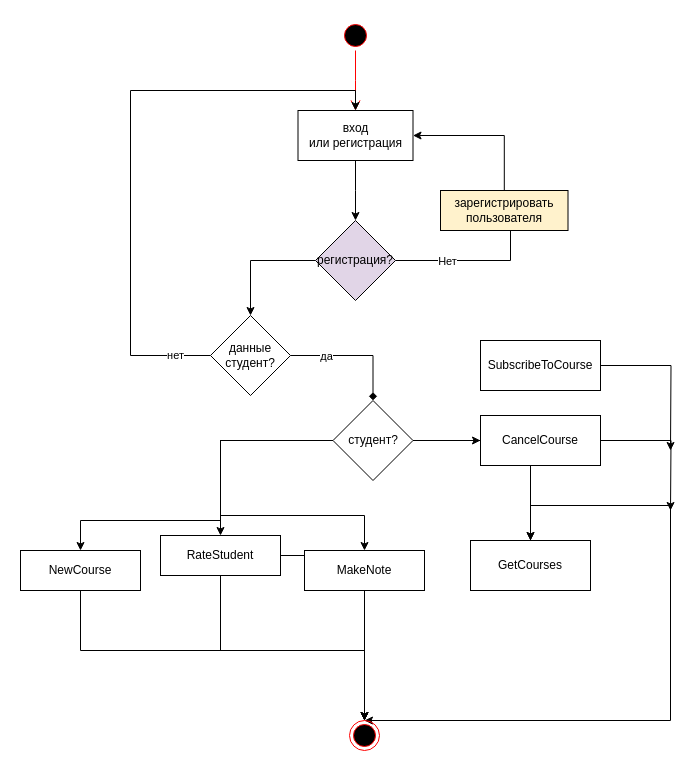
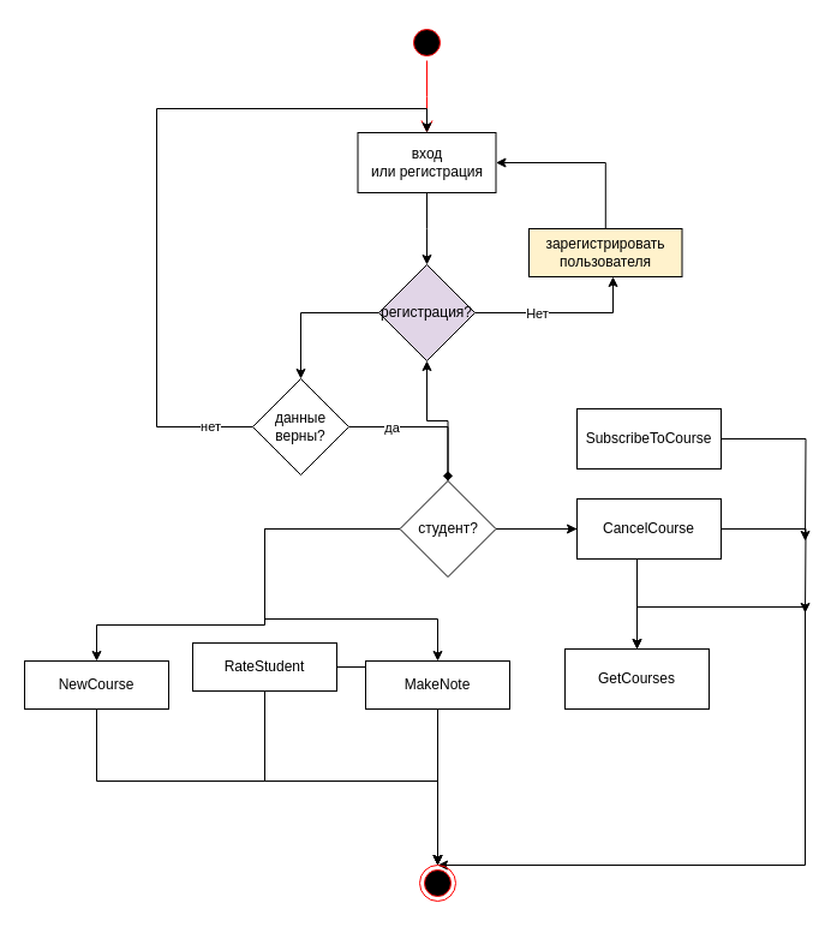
- <mxCell id="6" value="" style="edgeStyle=orthogonalEdgeStyle;rounded=0;orthogonalLoop=1;jettySize=auto;html=1;endArrow=none;" edge="1" parent="1" source="9" target="11"><mxGeometry relative="1" as="geometry"><Array as="points"><mxPoint x="510" y="260" /></Array></mxGeometry></mxCell>
+ <mxCell id="6" value="" style="edgeStyle=orthogonalEdgeStyle;rounded=0;orthogonalLoop=1;jettySize=auto;html=1;" edge="1" parent="1" source="9" target="11"><mxGeometry relative="1" as="geometry"><Array as="points"><mxPoint x="510" y="260" /></Array></mxGeometry></mxCell>
- <mxCell id="16" value="данные&lt;div&gt;студент?&lt;/div&gt;" style="rhombus;whiteSpace=wrap;html=1;direction=south;" vertex="1" parent="1"><mxGeometry x="210" y="315" width="80" height="80" as="geometry" /></mxCell>
+ <mxCell id="16" value="данные&lt;div&gt;верны?&lt;/div&gt;" style="rhombus;whiteSpace=wrap;html=1;direction=south;" vertex="1" parent="1"><mxGeometry x="210" y="315" width="80" height="80" as="geometry" /></mxCell>
- <mxCell id="20" style="edgeStyle=orthogonalEdgeStyle;rounded=0;orthogonalLoop=1;jettySize=auto;html=1;entryX=0.5;entryY=0;entryDx=0;entryDy=0;" edge="1" parent="1" source="23" target="34"><mxGeometry relative="1" as="geometry" /></mxCell>
+ <mxCell id="20" style="edgeStyle=orthogonalEdgeStyle;rounded=0;orthogonalLoop=1;jettySize=auto;html=1;" edge="1" parent="1" source="23" target="9"><mxGeometry relative="1" as="geometry" /></mxCell>
